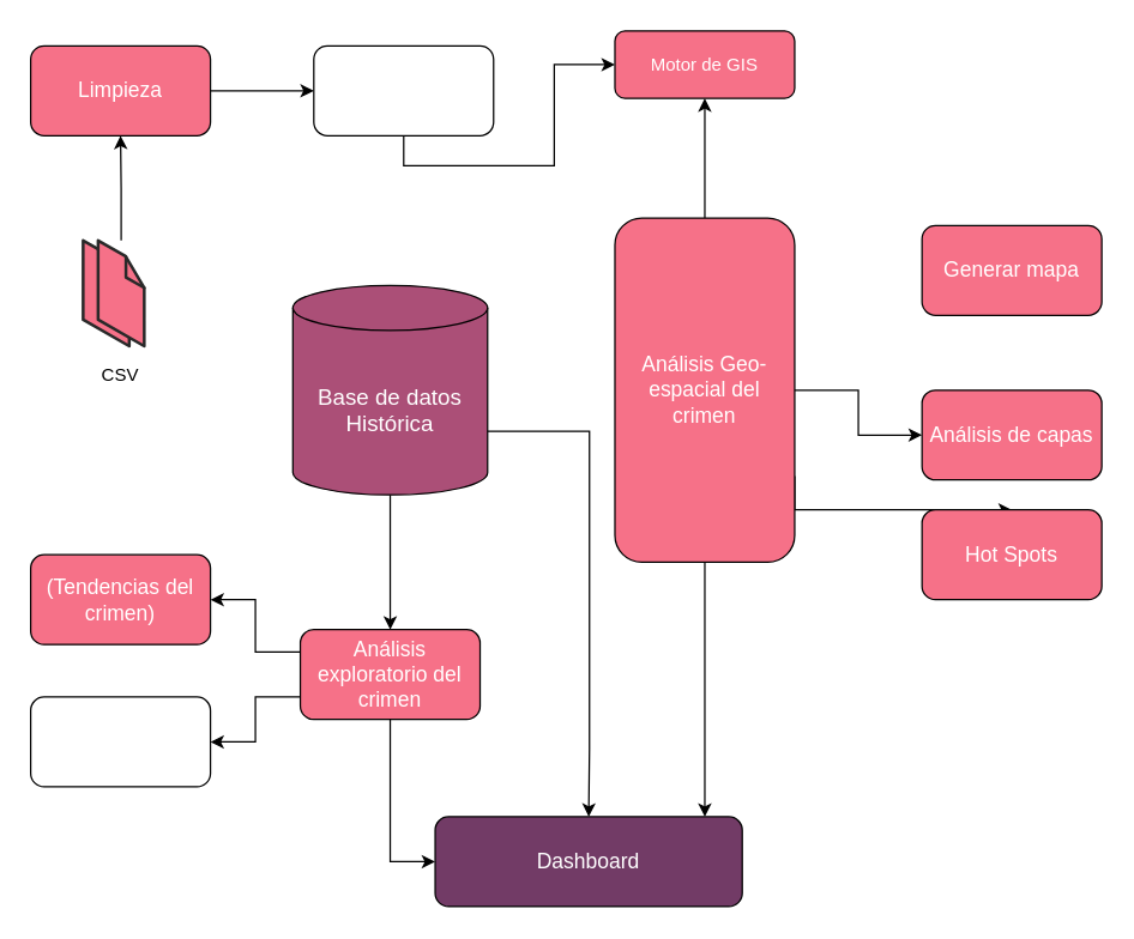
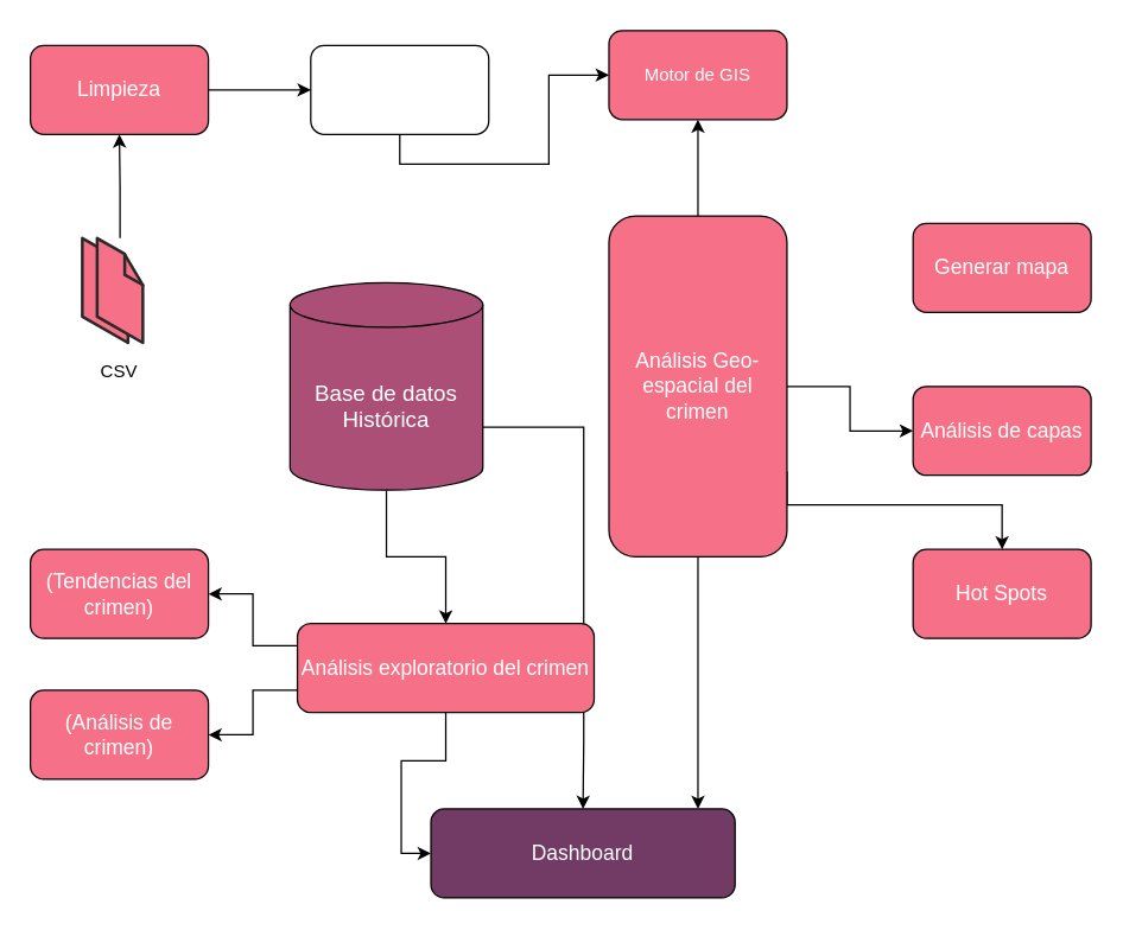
- <mxCell id="25" value="Motor de GIS" style="rounded=1;whiteSpace=wrap;html=1;fillColor=#F67188;fontColor=#FFFFFF;" vertex="1" parent="1"><mxGeometry x="410" y="20" width="120" height="45" as="geometry" /></mxCell>
+ <mxCell id="25" value="Motor de GIS" style="rounded=1;whiteSpace=wrap;html=1;fillColor=#F67188;fontColor=#FFFFFF;" vertex="1" parent="1"><mxGeometry x="410" y="20" width="120" height="60" as="geometry" /></mxCell>
- <mxCell id="29" value="Hot Spots" style="rounded=1;whiteSpace=wrap;html=1;fontSize=14;fontColor=#FFFFFF;fillColor=#F67188;" vertex="1" parent="1"><mxGeometry x="615" y="340" width="120" height="60" as="geometry" /></mxCell>
+ <mxCell id="29" value="Hot Spots" style="rounded=1;whiteSpace=wrap;html=1;fontSize=14;fontColor=#FFFFFF;fillColor=#F67188;" vertex="1" parent="1"><mxGeometry x="615" y="370" width="120" height="60" as="geometry" /></mxCell>
- <mxCell id="18" value="Análisis exploratorio del crimen" style="rounded=1;whiteSpace=wrap;html=1;fontSize=14;fontColor=#FFFFFF;fillColor=#F67188;" vertex="1" parent="1"><mxGeometry x="200" y="420" width="120" height="60" as="geometry" /></mxCell>
+ <mxCell id="18" value="Análisis exploratorio del crimen" style="rounded=1;whiteSpace=wrap;html=1;fontSize=14;fontColor=#FFFFFF;fillColor=#F67188;" vertex="1" parent="1"><mxGeometry x="200" y="420" width="200" height="60" as="geometry" /></mxCell>
- <mxCell id="26" value="(Análisis de crimen)" style="rounded=1;whiteSpace=wrap;html=1;fontSize=14;fontColor=#FFFFFF;fillColor=#ffffff;" vertex="1" parent="1"><mxGeometry x="20" y="465" width="120" height="60" as="geometry" /></mxCell>
+ <mxCell id="26" value="(Análisis de crimen)" style="rounded=1;whiteSpace=wrap;html=1;fontSize=14;fontColor=#FFFFFF;fillColor=#F67188;" vertex="1" parent="1"><mxGeometry x="20" y="465" width="120" height="60" as="geometry" /></mxCell>
